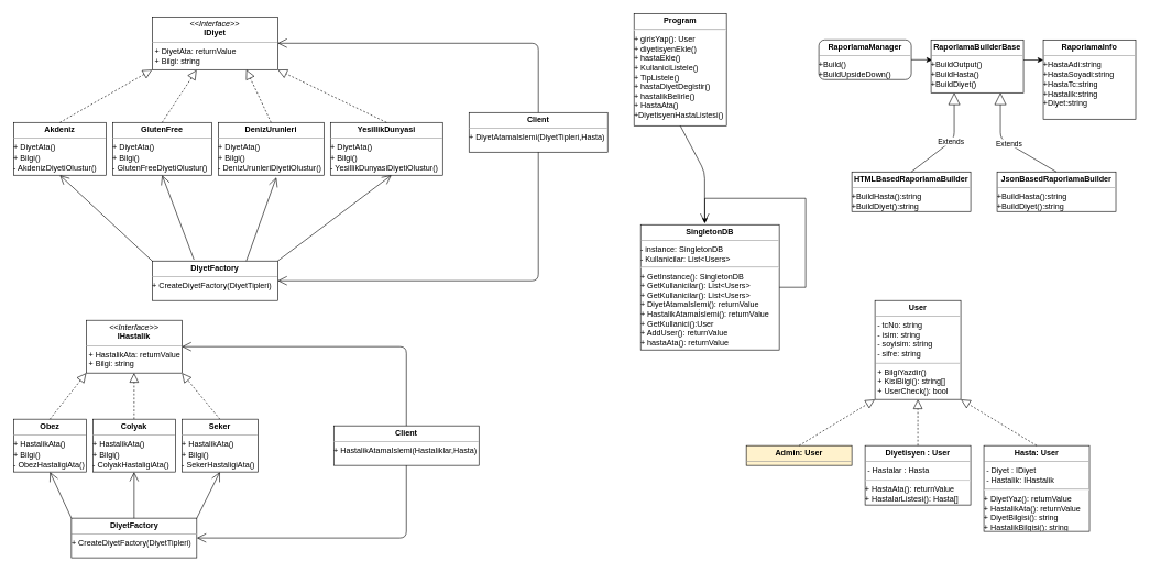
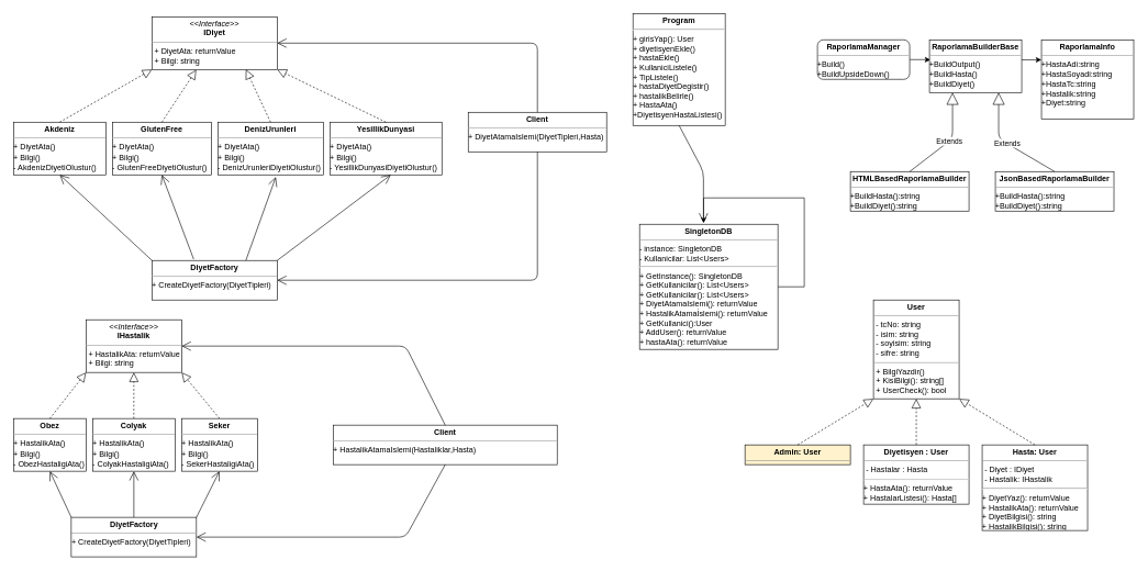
- <mxCell id="35" value="&lt;p style=&quot;margin: 0px ; margin-top: 4px ; text-align: center&quot;&gt;&lt;b&gt;Client&lt;/b&gt;&lt;/p&gt;&lt;hr size=&quot;1&quot;&gt;&lt;div style=&quot;height: 2px&quot;&gt;+ HastalikAtamaIslemi(Hastaliklar,Hasta)&lt;/div&gt;" style="verticalAlign=top;align=left;overflow=fill;fontSize=12;fontFamily=Helvetica;html=1;" parent="1" vertex="1"><mxGeometry x="505" y="645" width="220" height="60" as="geometry" /></mxCell>
+ <mxCell id="35" value="&lt;p style=&quot;margin: 0px ; margin-top: 4px ; text-align: center&quot;&gt;&lt;b&gt;Client&lt;/b&gt;&lt;/p&gt;&lt;hr size=&quot;1&quot;&gt;&lt;div style=&quot;height: 2px&quot;&gt;+ HastalikAtamaIslemi(Hastaliklar,Hasta)&lt;/div&gt;" style="verticalAlign=top;align=left;overflow=fill;fontSize=12;fontFamily=Helvetica;html=1;" parent="1" vertex="1"><mxGeometry x="505" y="645" width="340" height="60" as="geometry" /></mxCell>
